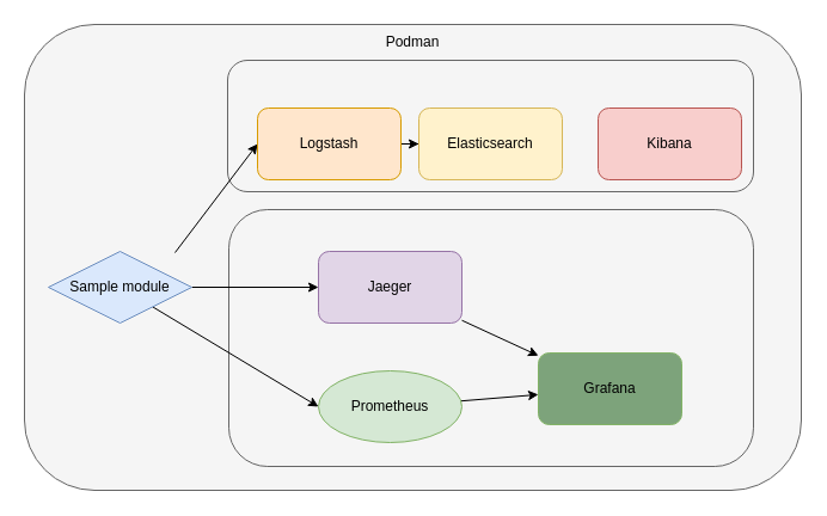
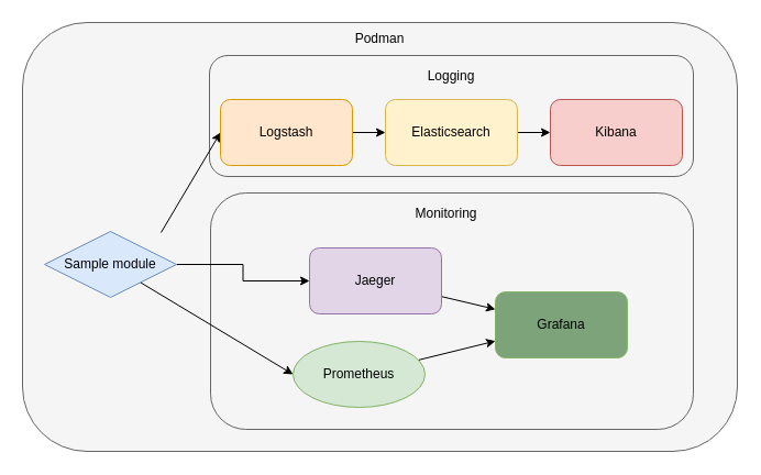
+ <mxCell id="20" value="Logging" style="text;html=1;align=center;verticalAlign=middle;whiteSpace=wrap;rounded=0;" vertex="1" parent="1"><mxGeometry x="190" y="60" width="440" height="18" as="geometry" /></mxCell>
- <mxCell id="11" value="Logstash" style="rounded=1;whiteSpace=wrap;html=1;fillColor=#ffe6cc;strokeColor=#d79b00;" vertex="1" parent="1"><mxGeometry x="215" y="90" width="120" height="60" as="geometry" /></mxCell>
+ <mxCell id="11" value="Logstash" style="rounded=1;whiteSpace=wrap;html=1;fillColor=#ffe6cc;strokeColor=#d79b00;" vertex="1" parent="1"><mxGeometry x="200" y="90" width="120" height="60" as="geometry" /></mxCell>
+ <mxCell id="12" style="edgeStyle=orthogonalEdgeStyle;rounded=0;orthogonalLoop=1;jettySize=auto;html=1;" edge="1" parent="1" source="13" target="14"><mxGeometry relative="1" as="geometry" /></mxCell>
+ <mxCell id="21" value="Monitoring" style="text;html=1;align=center;verticalAlign=middle;whiteSpace=wrap;rounded=0;" vertex="1" parent="1"><mxGeometry x="191" y="185" width="429" height="18" as="geometry" /></mxCell>
- <mxCell id="16" value="Jaeger" style="rounded=1;whiteSpace=wrap;html=1;fillColor=#e1d5e7;strokeColor=#9673a6;" vertex="1" parent="1"><mxGeometry x="266" y="210" width="120" height="60" as="geometry" /></mxCell>
+ <mxCell id="16" value="Jaeger" style="rounded=1;whiteSpace=wrap;html=1;fillColor=#e1d5e7;strokeColor=#9673a6;" vertex="1" parent="1"><mxGeometry x="281" y="225" width="120" height="60" as="geometry" /></mxCell>
- <mxCell id="19" value="Grafana" style="rounded=1;whiteSpace=wrap;html=1;fillColor=#7DA37B;strokeColor=#82b366;" vertex="1" parent="1"><mxGeometry x="450" y="295" width="120" height="60" as="geometry" /></mxCell>
+ <mxCell id="19" value="Grafana" style="rounded=1;whiteSpace=wrap;html=1;fillColor=#7DA37B;strokeColor=#82b366;" vertex="1" parent="1"><mxGeometry x="450" y="265" width="120" height="60" as="geometry" /></mxCell>
